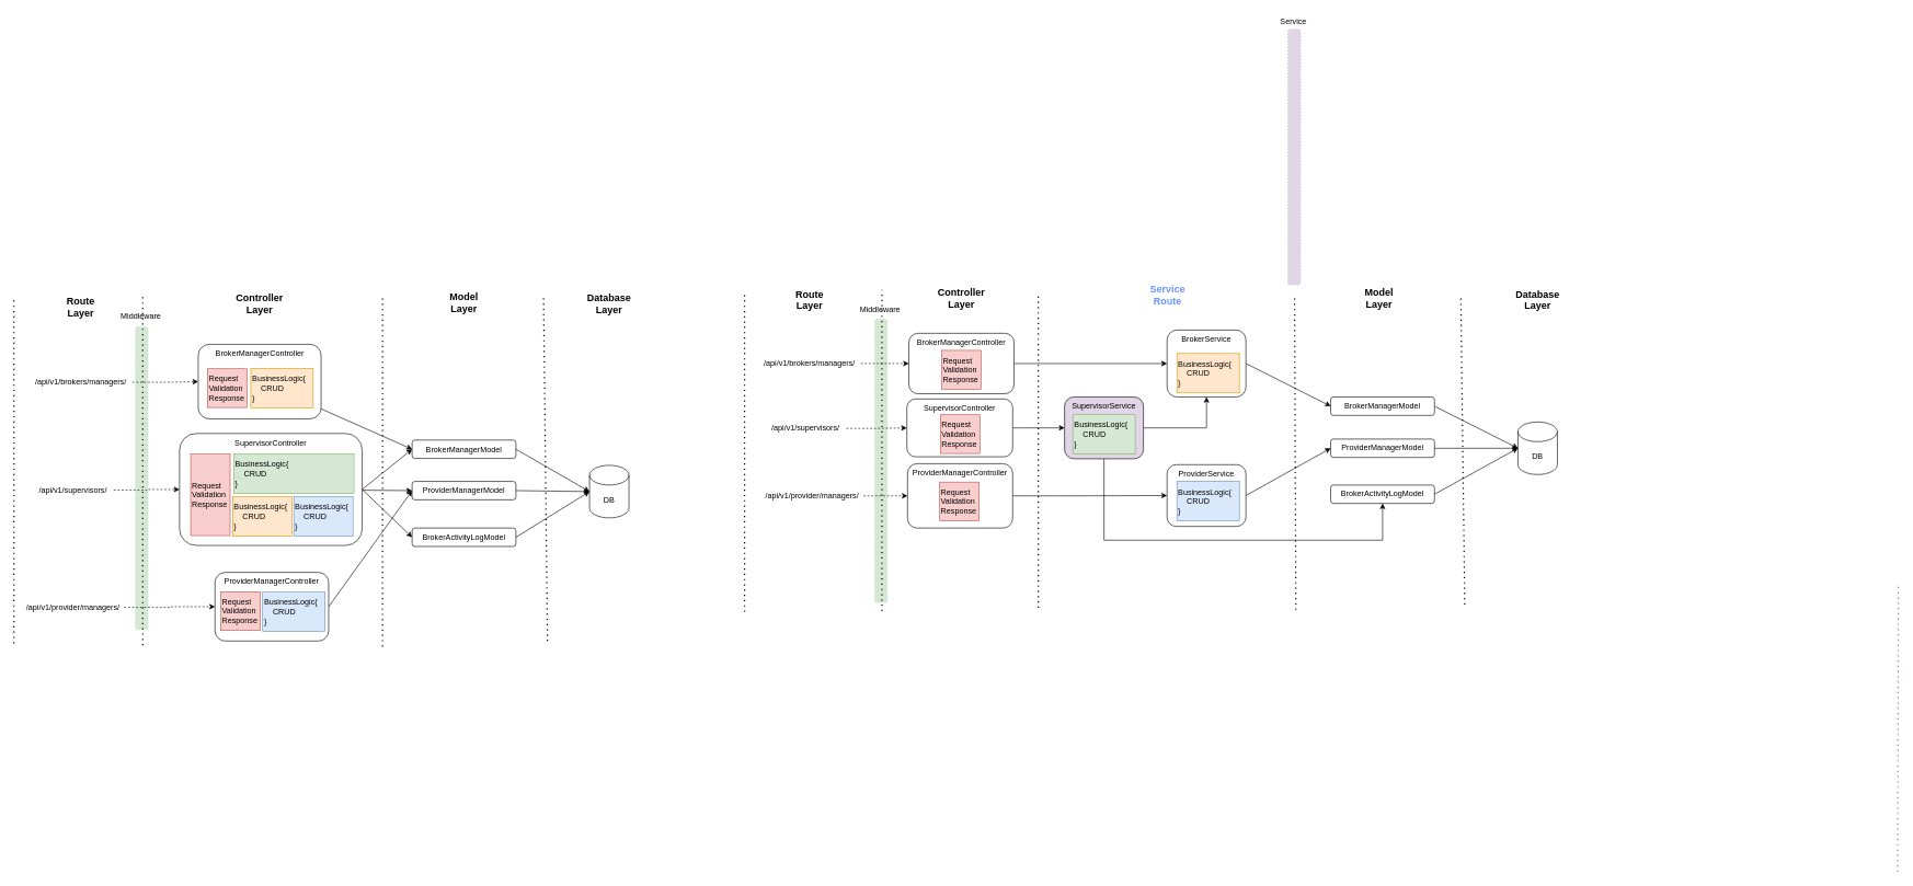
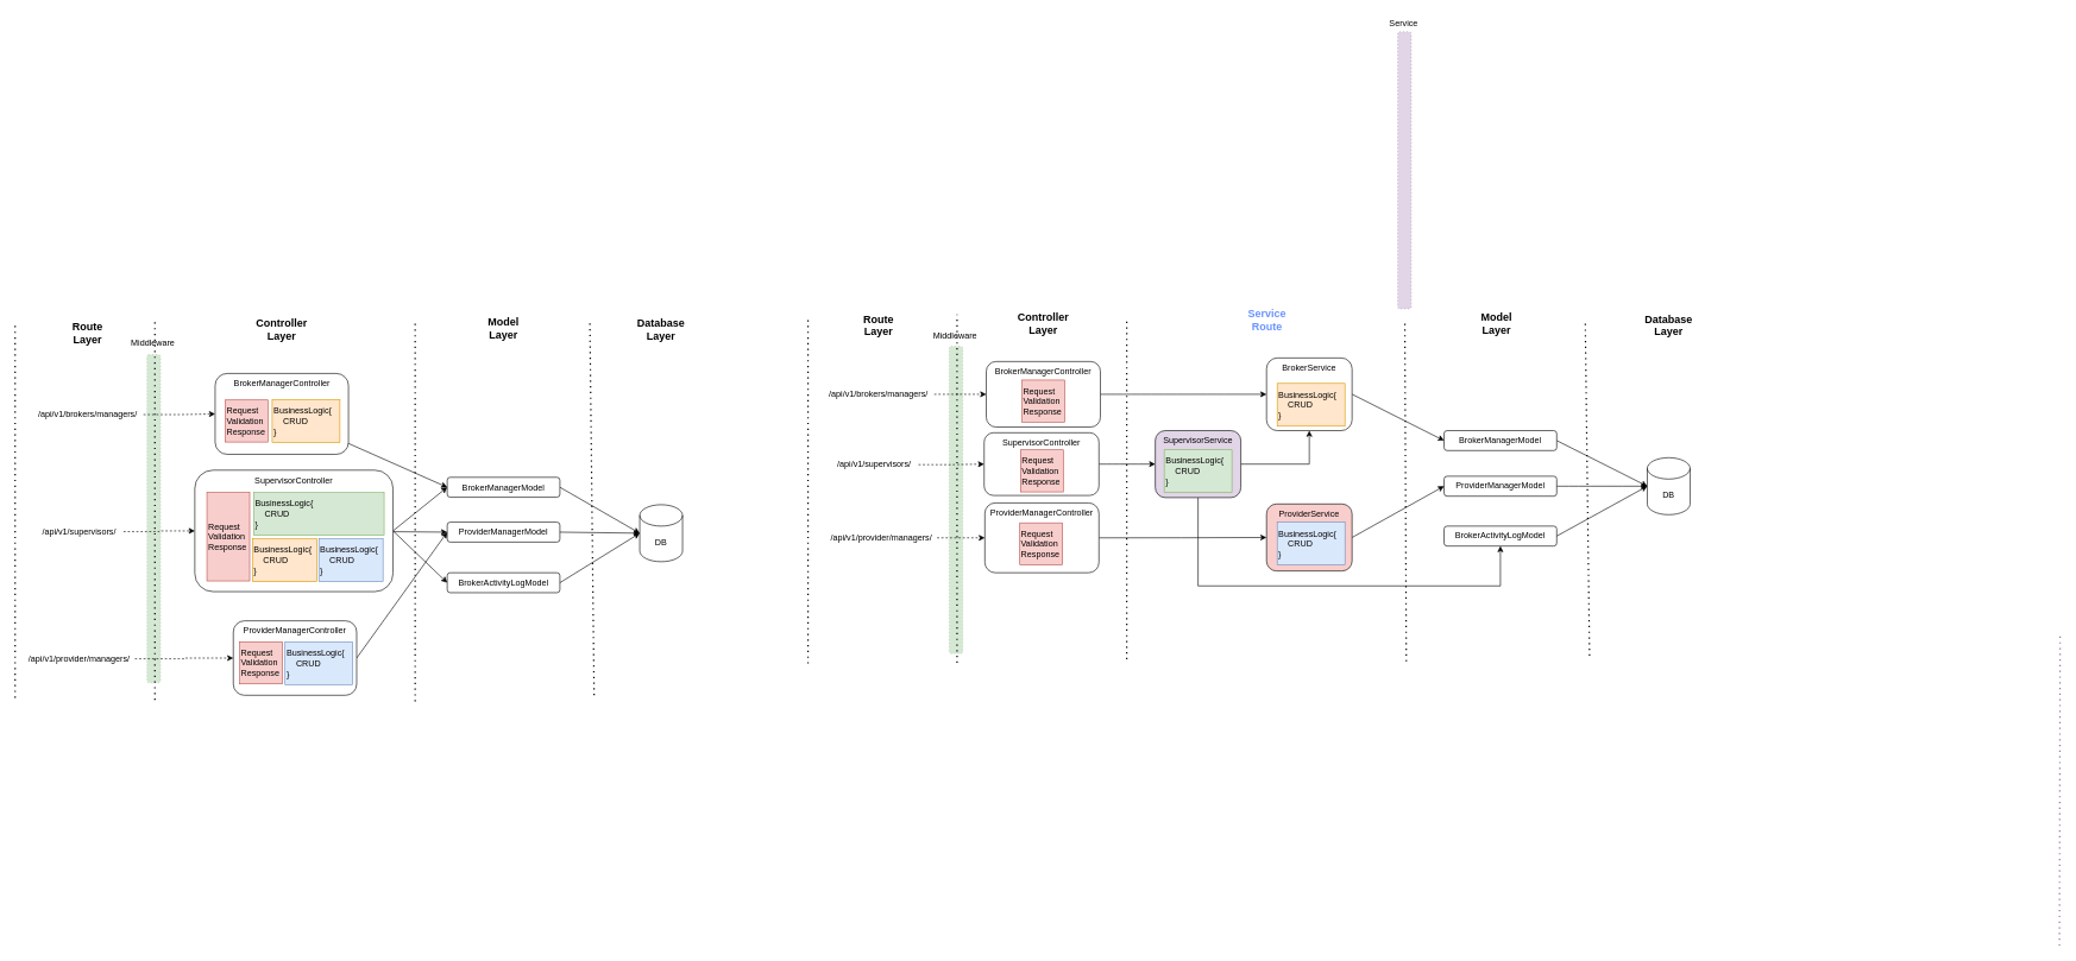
- <mxCell id="21" value="ProviderService" style="rounded=1;whiteSpace=wrap;html=1;verticalAlign=top;" vertex="1" parent="1"><mxGeometry x="1775" y="707" width="120" height="94" as="geometry" /></mxCell>
+ <mxCell id="21" value="ProviderService" style="rounded=1;whiteSpace=wrap;html=1;verticalAlign=top;fillColor=#f8cecc;" vertex="1" parent="1"><mxGeometry x="1775" y="707" width="120" height="94" as="geometry" /></mxCell>
